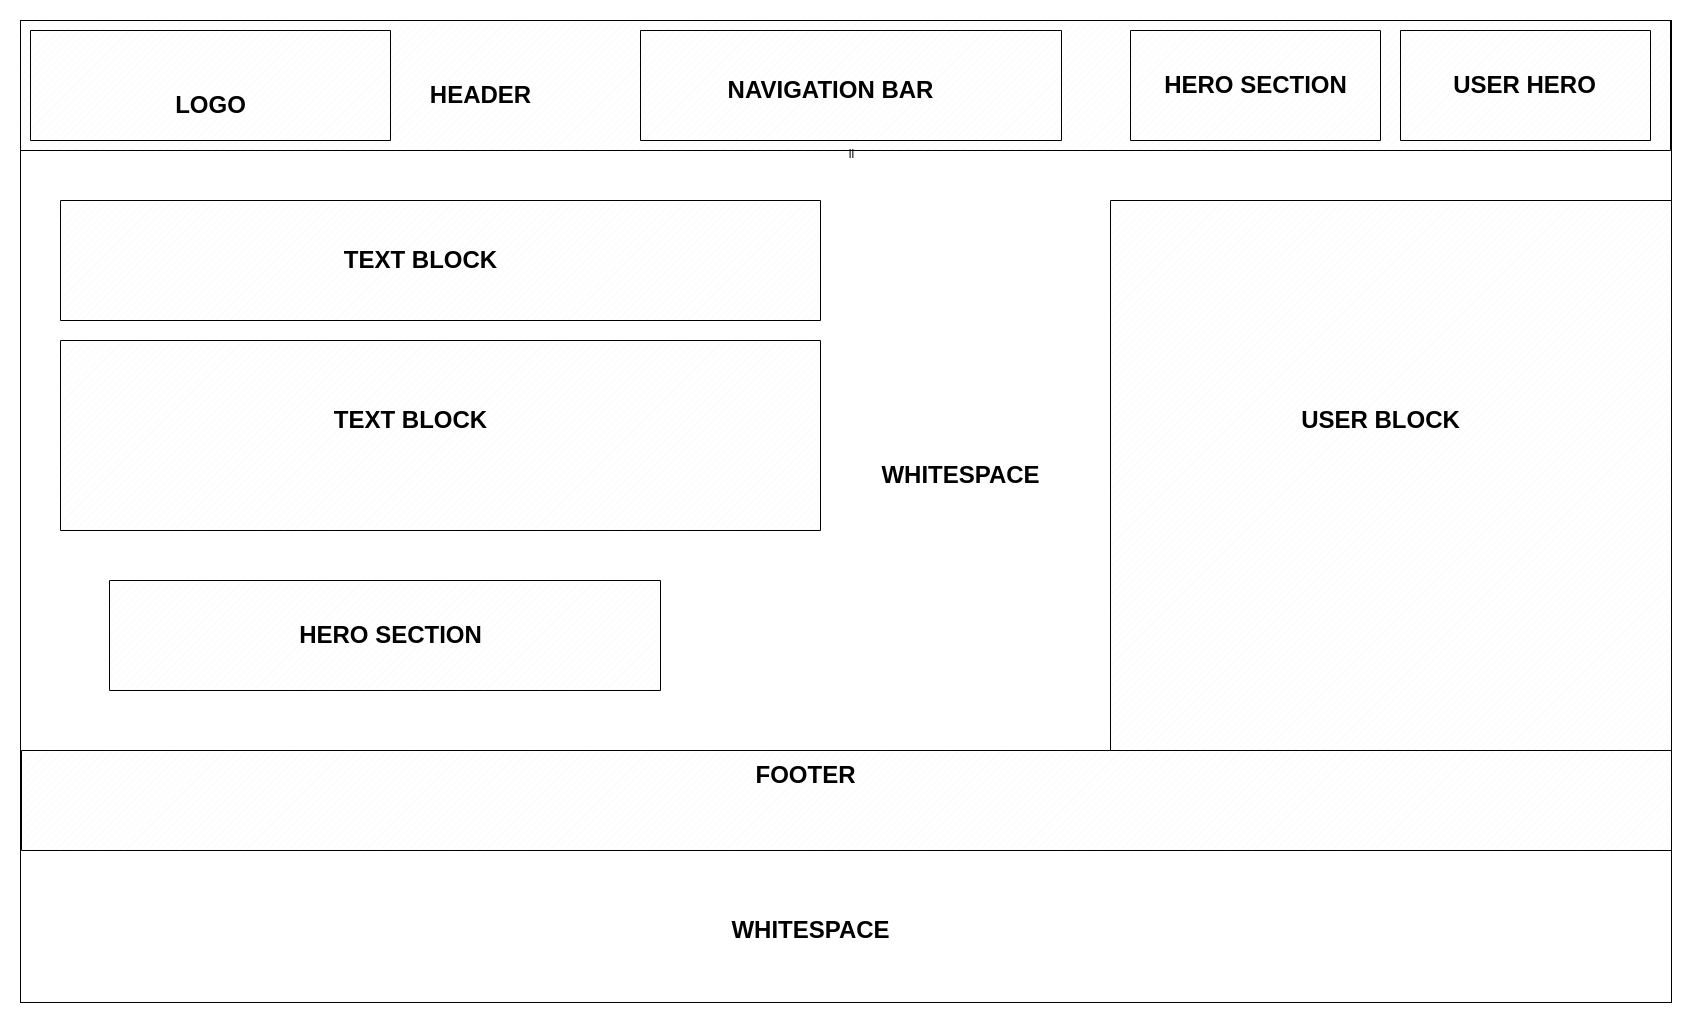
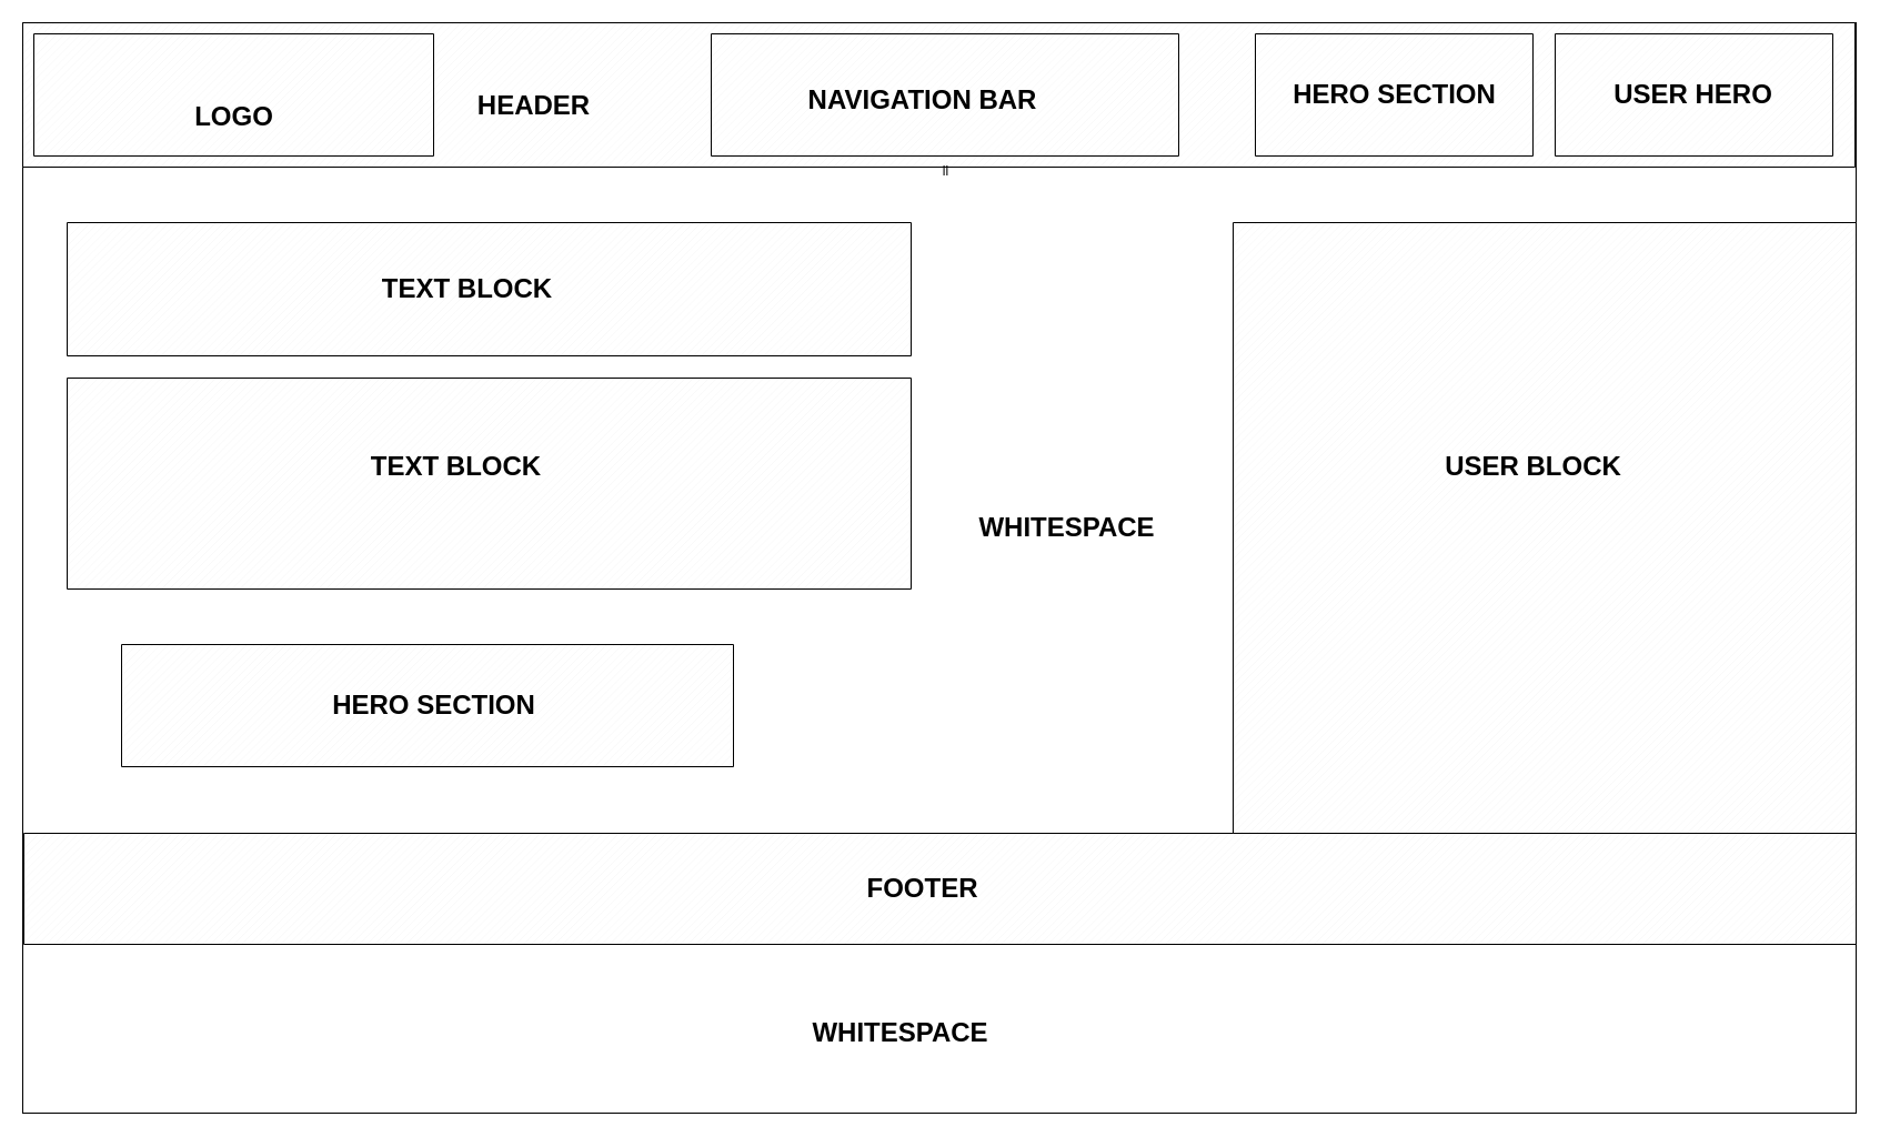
- <mxCell id="21" value="FOOTER" style="text;strokeColor=none;fillColor=none;html=1;fontSize=24;fontStyle=1;verticalAlign=middle;align=center;" parent="1" vertex="1"><mxGeometry x="755" y="755" width="100" height="40" as="geometry" /></mxCell>
+ <mxCell id="21" value="FOOTER" style="text;strokeColor=none;fillColor=none;html=1;fontSize=24;fontStyle=1;verticalAlign=middle;align=center;" parent="1" vertex="1"><mxGeometry x="780" y="780" width="100" height="40" as="geometry" /></mxCell>
